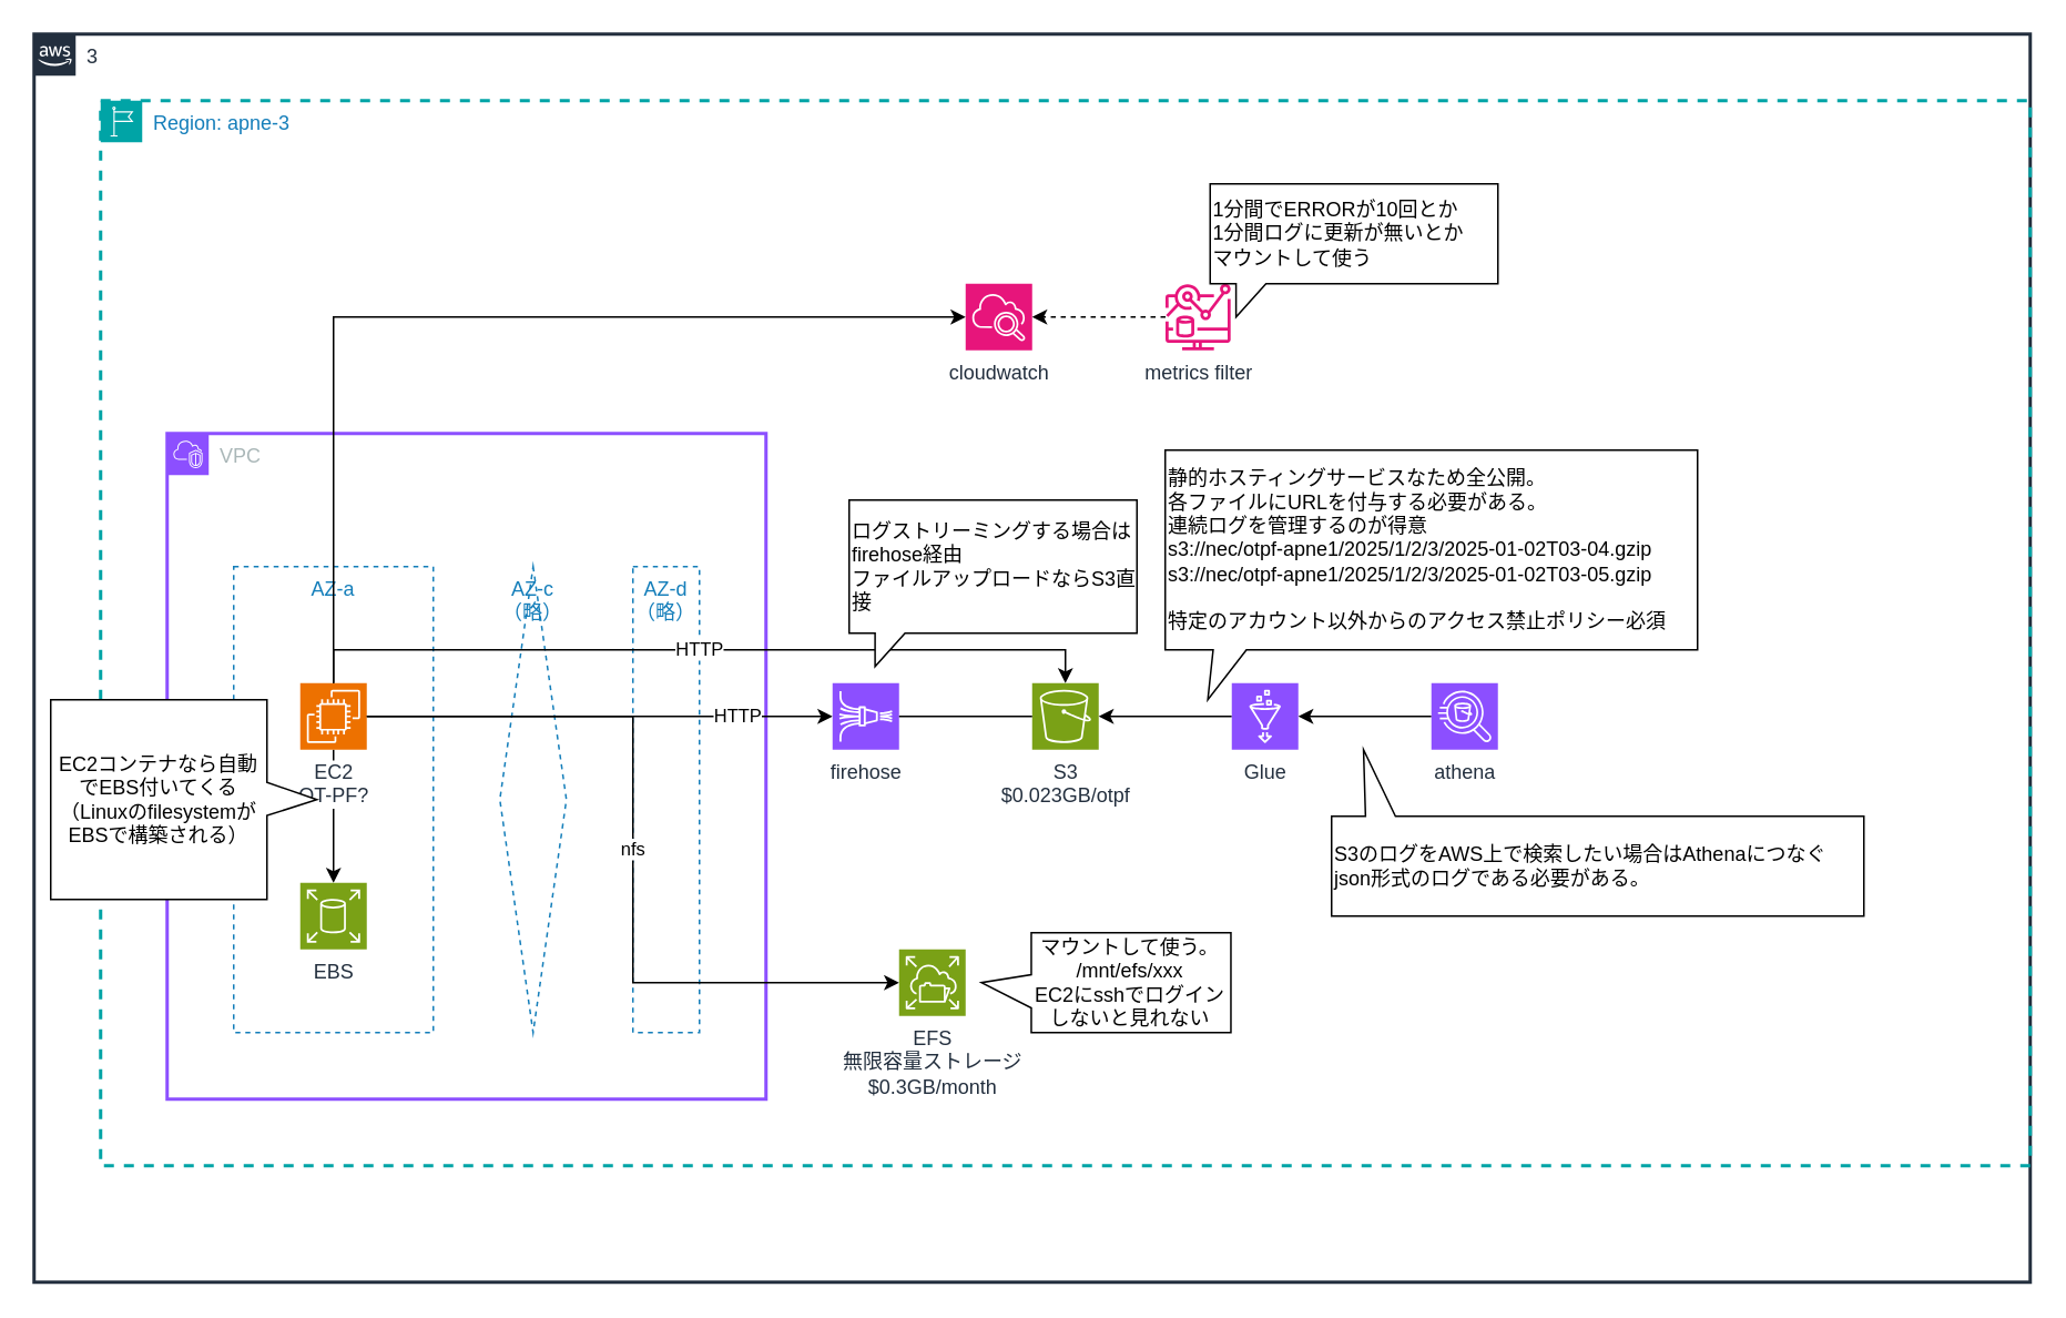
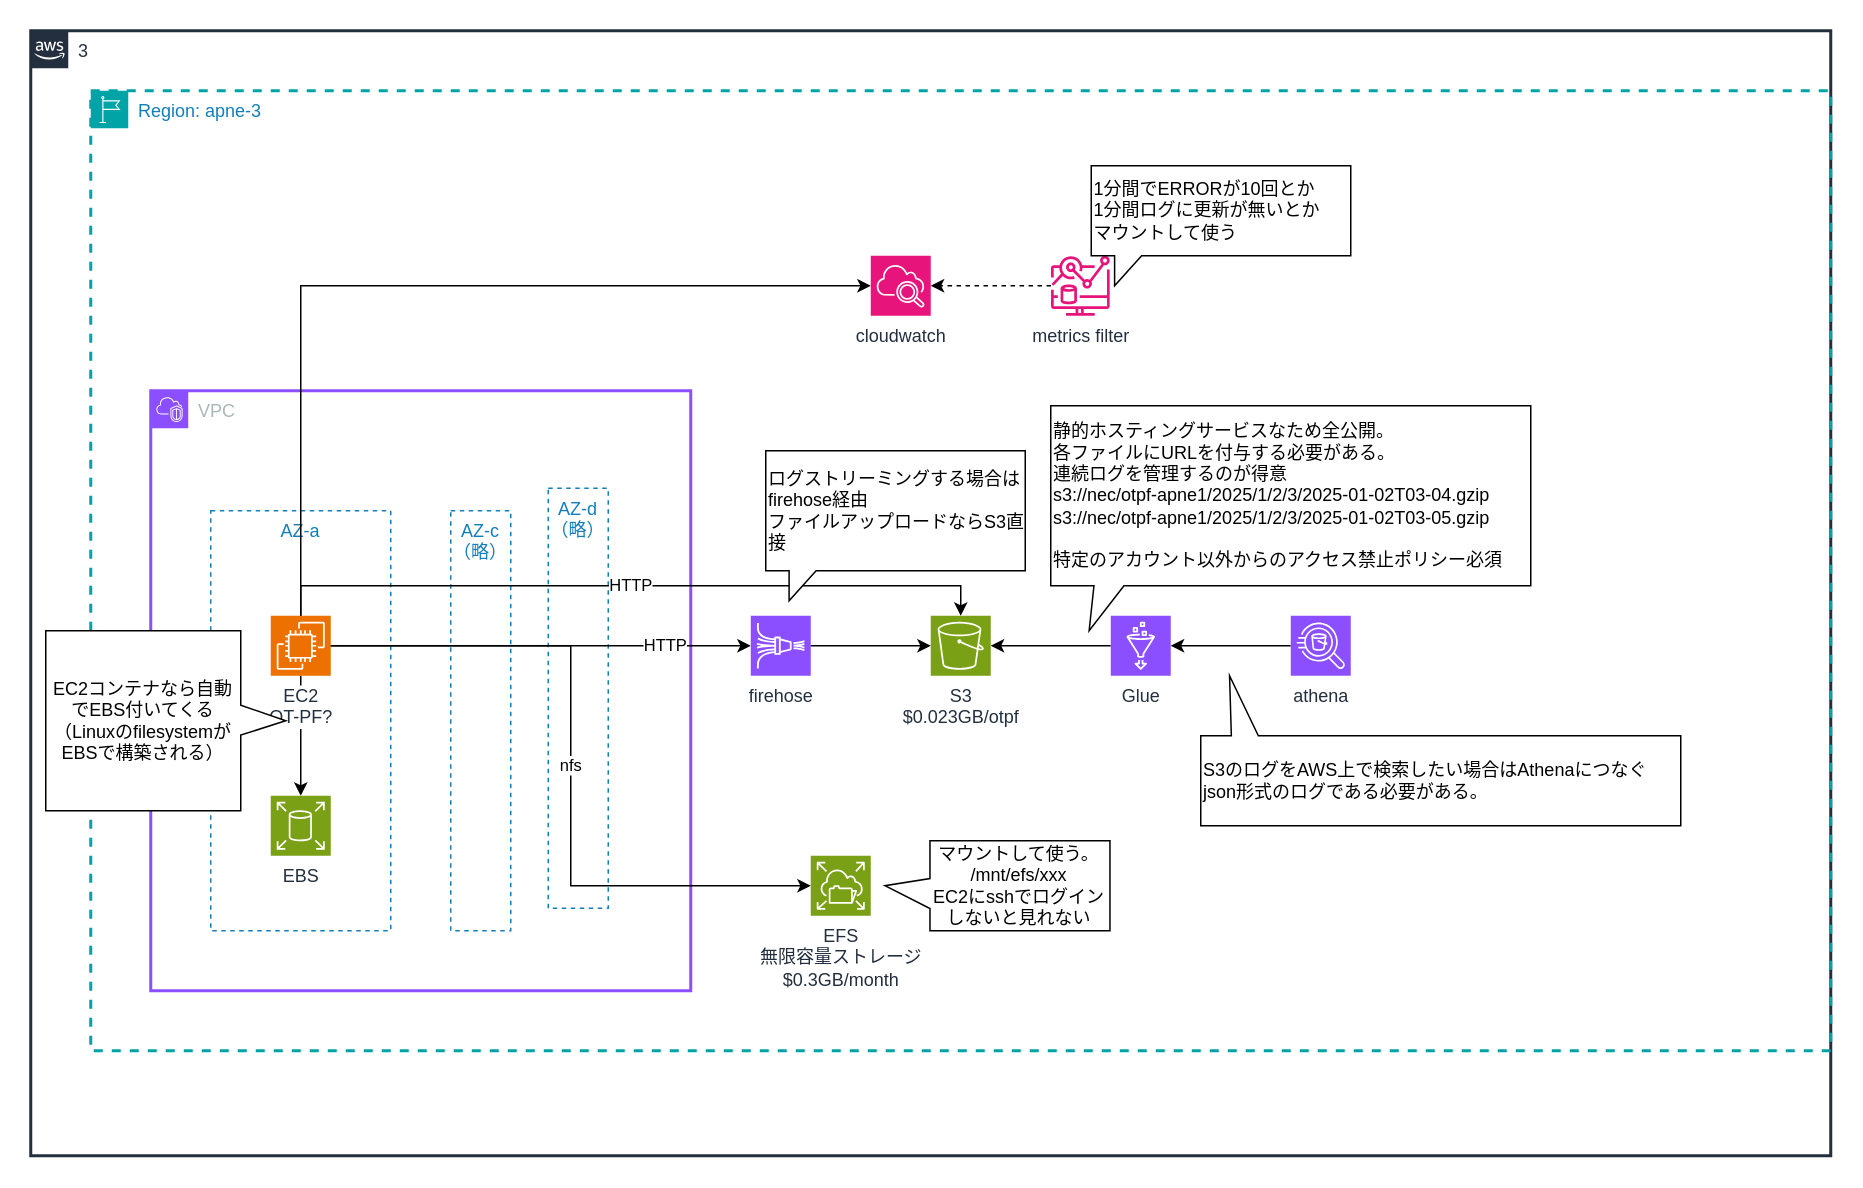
- <mxCell id="24" style="edgeStyle=orthogonalEdgeStyle;rounded=0;orthogonalLoop=1;jettySize=auto;html=1;exitX=1;exitY=0.5;exitDx=0;exitDy=0;exitPerimeter=0;entryX=0;entryY=0.5;entryDx=0;entryDy=0;entryPerimeter=0;endArrow=none;" edge="1" parent="3" source="23" target="14"><mxGeometry relative="1" as="geometry" /></mxCell>
+ <mxCell id="24" style="edgeStyle=orthogonalEdgeStyle;rounded=0;orthogonalLoop=1;jettySize=auto;html=1;exitX=1;exitY=0.5;exitDx=0;exitDy=0;exitPerimeter=0;entryX=0;entryY=0.5;entryDx=0;entryDy=0;entryPerimeter=0;" edge="1" parent="3" source="23" target="14"><mxGeometry relative="1" as="geometry" /></mxCell>
- <mxCell id="6" value="AZ-c&lt;div&gt;（略）&lt;/div&gt;" style="rhombus;fillColor=none;strokeColor=#147EBA;dashed=1;verticalAlign=top;fontStyle=0;fontColor=#147EBA;whiteSpace=wrap;html=1;" vertex="1" parent="4"><mxGeometry x="200" y="80" width="40" height="280" as="geometry" /></mxCell>
+ <mxCell id="6" value="AZ-c&lt;div&gt;（略）&lt;/div&gt;" style="fillColor=none;strokeColor=#147EBA;dashed=1;verticalAlign=top;fontStyle=0;fontColor=#147EBA;whiteSpace=wrap;html=1;" vertex="1" parent="4"><mxGeometry x="200" y="80" width="40" height="280" as="geometry" /></mxCell>
- <mxCell id="7" value="AZ-d&lt;div&gt;（略）&lt;/div&gt;" style="fillColor=none;strokeColor=#147EBA;dashed=1;verticalAlign=top;fontStyle=0;fontColor=#147EBA;whiteSpace=wrap;html=1;" vertex="1" parent="4"><mxGeometry x="280" y="80" width="40" height="280" as="geometry" /></mxCell>
+ <mxCell id="7" value="AZ-d&lt;div&gt;（略）&lt;/div&gt;" style="fillColor=none;strokeColor=#147EBA;dashed=1;verticalAlign=top;fontStyle=0;fontColor=#147EBA;whiteSpace=wrap;html=1;" vertex="1" parent="4"><mxGeometry x="265" y="65" width="40" height="280" as="geometry" /></mxCell>
